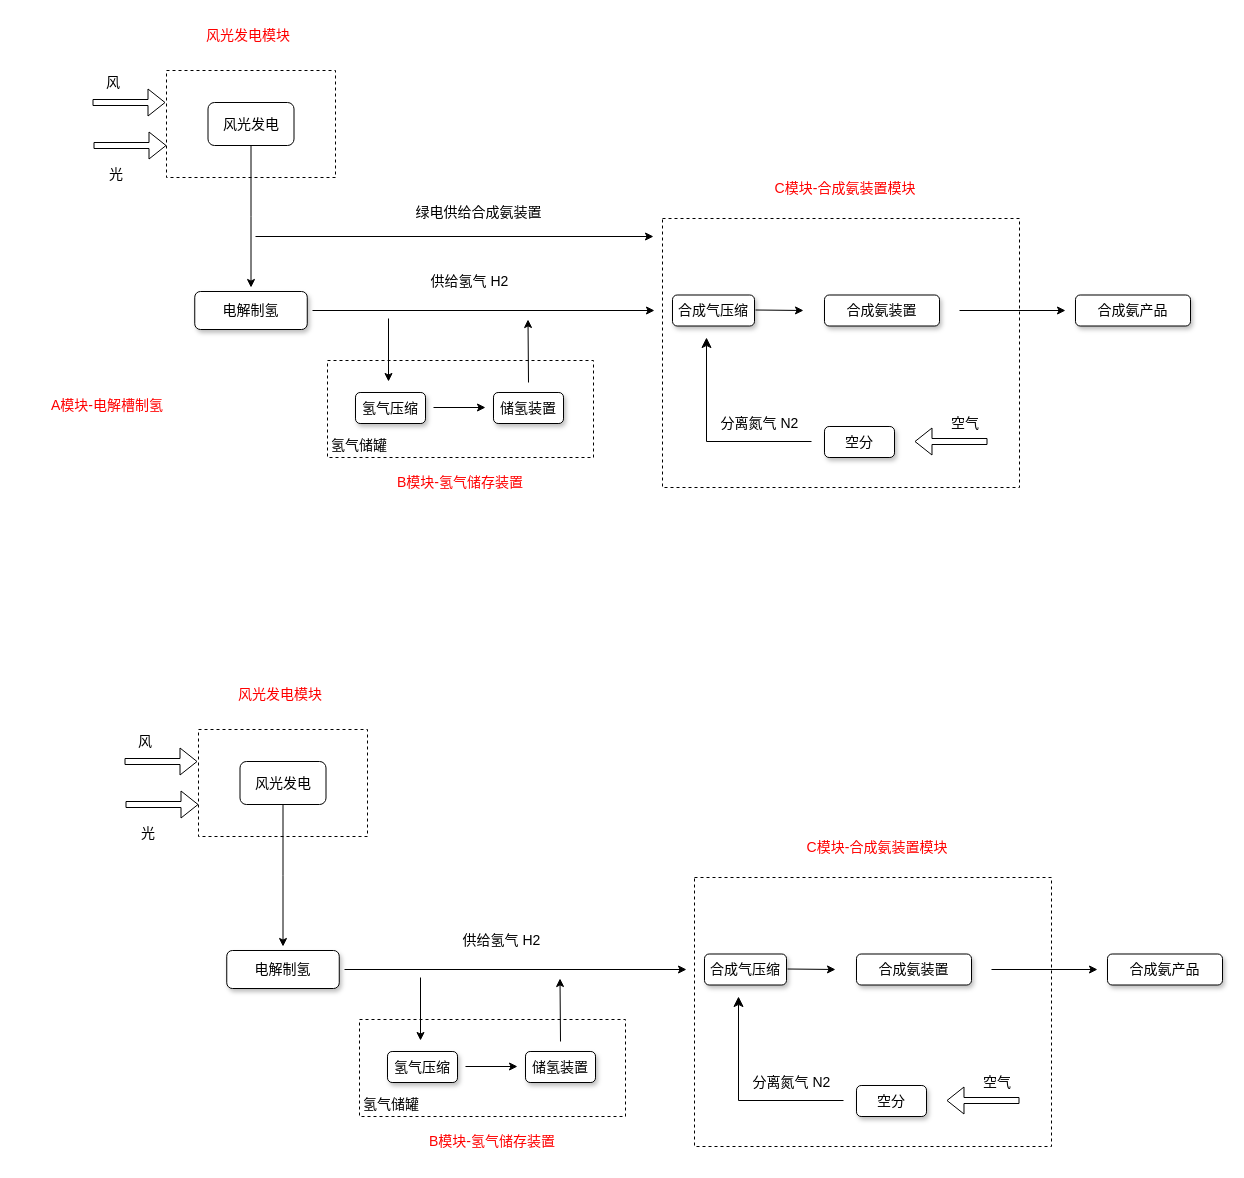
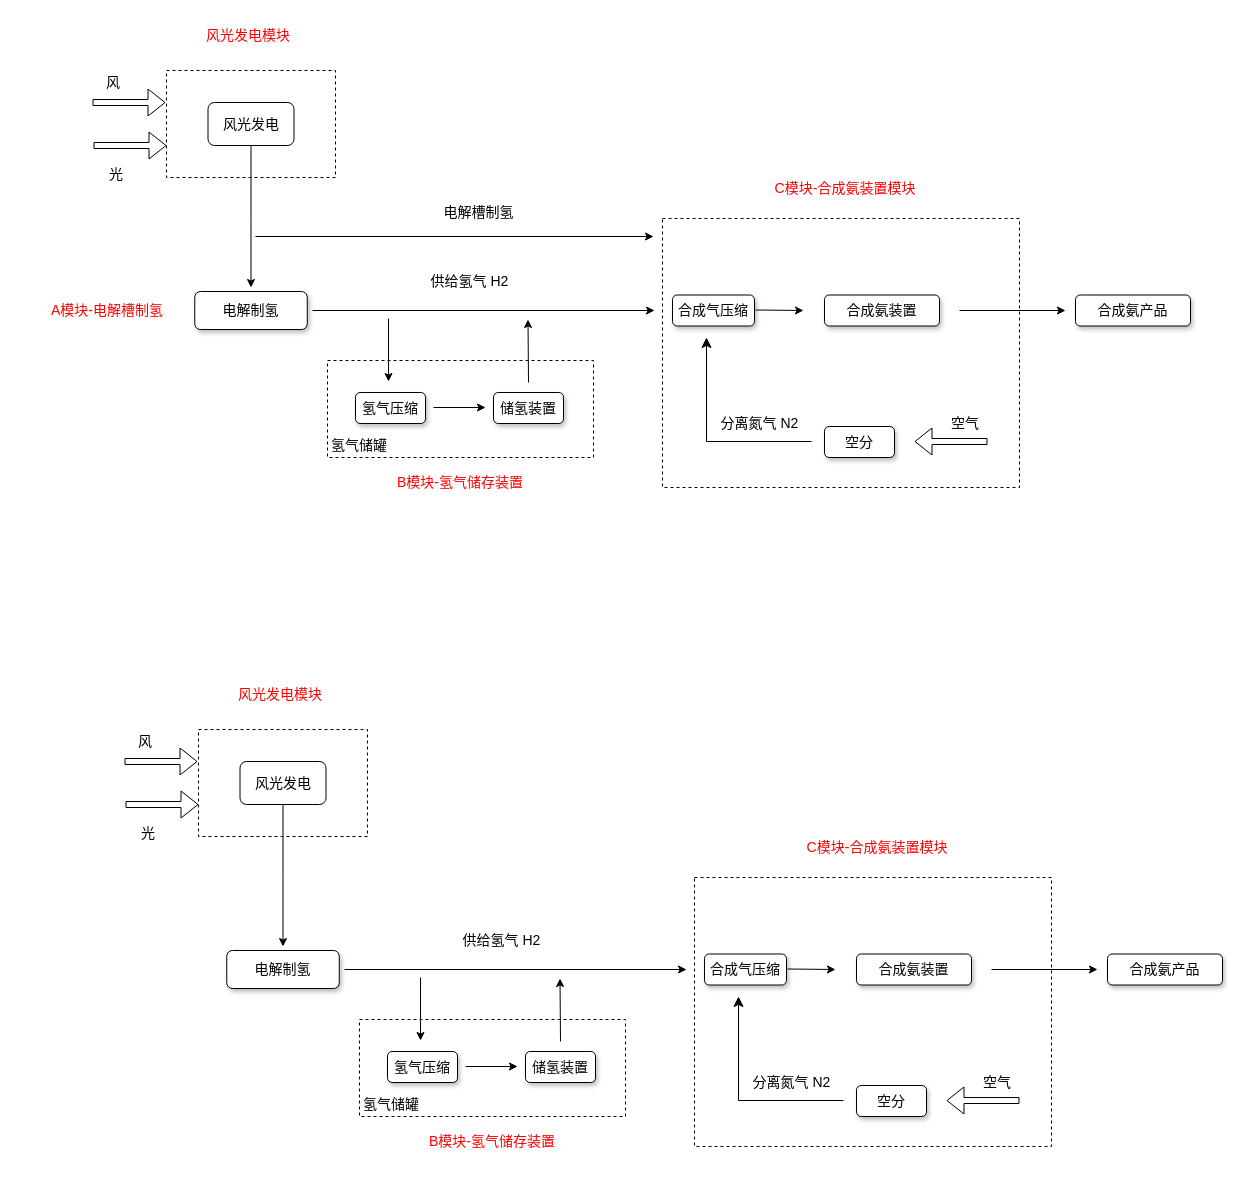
- <mxCell id="31" value="绿电供给合成氨装置" style="text;html=1;align=center;verticalAlign=middle;whiteSpace=wrap;rounded=0;fontSize=14;" vertex="1" parent="1"><mxGeometry x="387" y="197" width="183" height="30" as="geometry" /></mxCell>
+ <mxCell id="31" value="电解槽制氢" style="text;html=1;align=center;verticalAlign=middle;whiteSpace=wrap;rounded=0;fontSize=14;" vertex="1" parent="1"><mxGeometry x="387" y="197" width="183" height="30" as="geometry" /></mxCell>
- <mxCell id="32" value="A模块-电解槽制氢" style="text;html=1;align=center;verticalAlign=middle;whiteSpace=wrap;rounded=0;fontColor=#FF0000;fontSize=14;" vertex="1" parent="1"><mxGeometry x="20.25" y="390" width="174" height="30" as="geometry" /></mxCell>
+ <mxCell id="32" value="A模块-电解槽制氢" style="text;html=1;align=center;verticalAlign=middle;whiteSpace=wrap;rounded=0;fontColor=#FF0000;fontSize=14;" vertex="1" parent="1"><mxGeometry x="20.25" y="295" width="174" height="30" as="geometry" /></mxCell>
